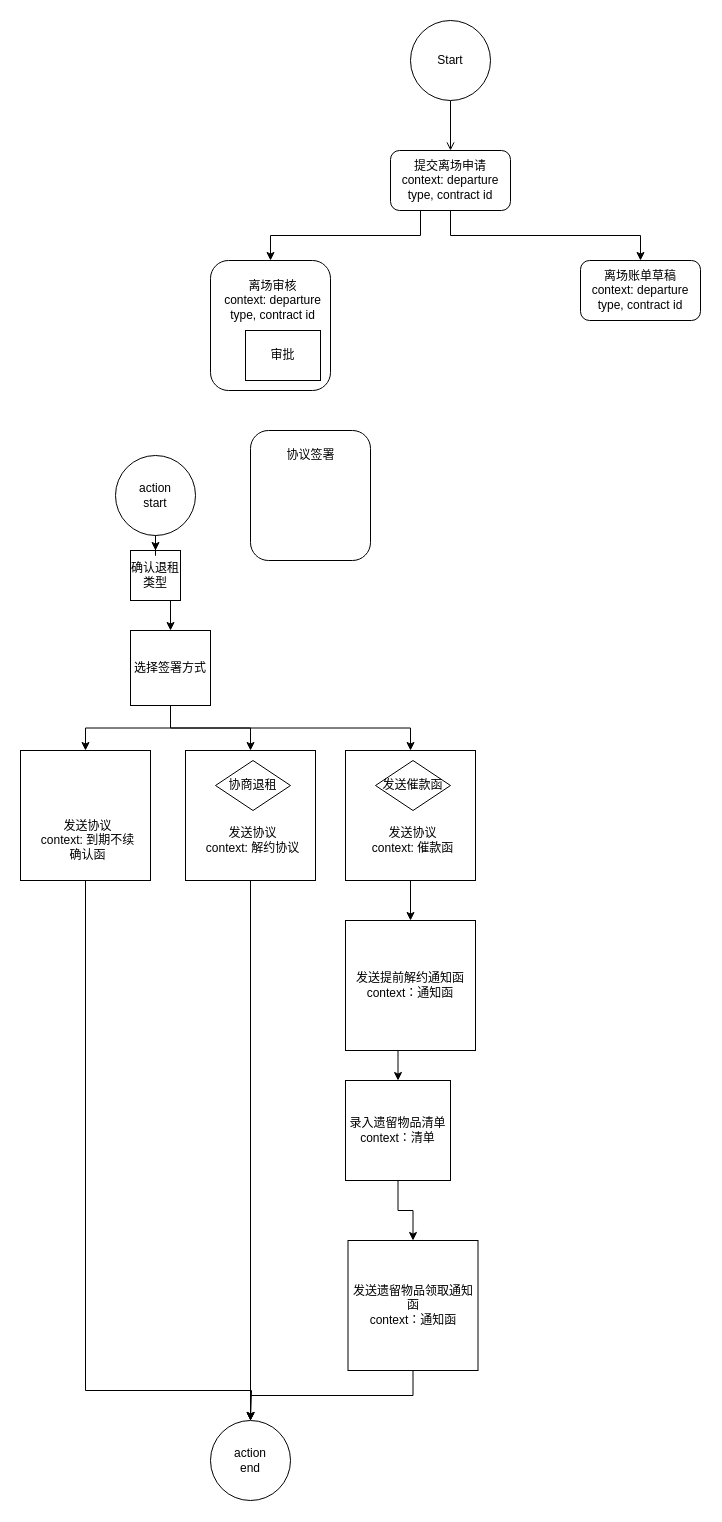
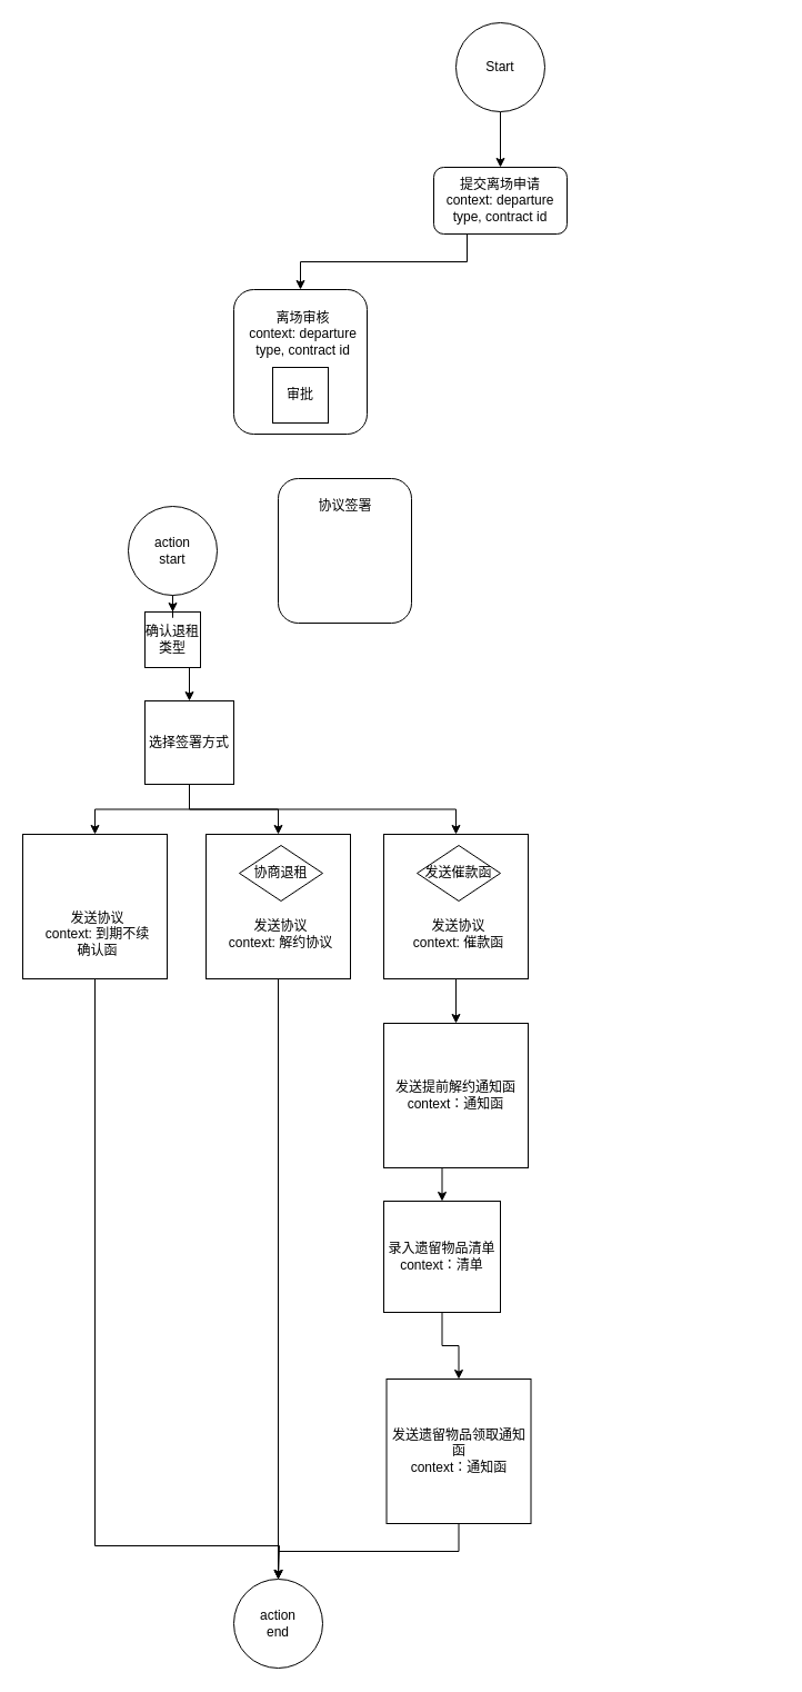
- <mxCell id="2" style="edgeStyle=orthogonalEdgeStyle;rounded=0;orthogonalLoop=1;jettySize=auto;html=1;exitX=0.5;exitY=1;exitDx=0;exitDy=0;endArrow=open;" edge="1" parent="1" source="3" target="6"><mxGeometry relative="1" as="geometry" /></mxCell>
+ <mxCell id="2" style="edgeStyle=orthogonalEdgeStyle;rounded=0;orthogonalLoop=1;jettySize=auto;html=1;exitX=0.5;exitY=1;exitDx=0;exitDy=0;" edge="1" parent="1" source="3" target="6"><mxGeometry relative="1" as="geometry" /></mxCell>
- <mxCell id="4" style="edgeStyle=orthogonalEdgeStyle;rounded=0;orthogonalLoop=1;jettySize=auto;html=1;exitX=0.5;exitY=1;exitDx=0;exitDy=0;entryX=0.5;entryY=0;entryDx=0;entryDy=0;" edge="1" parent="1" source="6" target="7"><mxGeometry relative="1" as="geometry" /></mxCell>
- <mxCell id="7" value="离场账单草稿&lt;br&gt;context: departure type, contract id" style="rounded=1;whiteSpace=wrap;html=1;" vertex="1" parent="1"><mxGeometry x="580" y="260" width="120" height="60" as="geometry" /></mxCell>
- <mxCell id="9" value="审批" style="whiteSpace=wrap;html=1;aspect=fixed;" vertex="1" parent="1"><mxGeometry x="245" y="330" width="75" height="50" as="geometry" /></mxCell>
+ <mxCell id="9" value="审批" style="whiteSpace=wrap;html=1;aspect=fixed;" vertex="1" parent="1"><mxGeometry x="245" y="330" width="50" height="50" as="geometry" /></mxCell>
